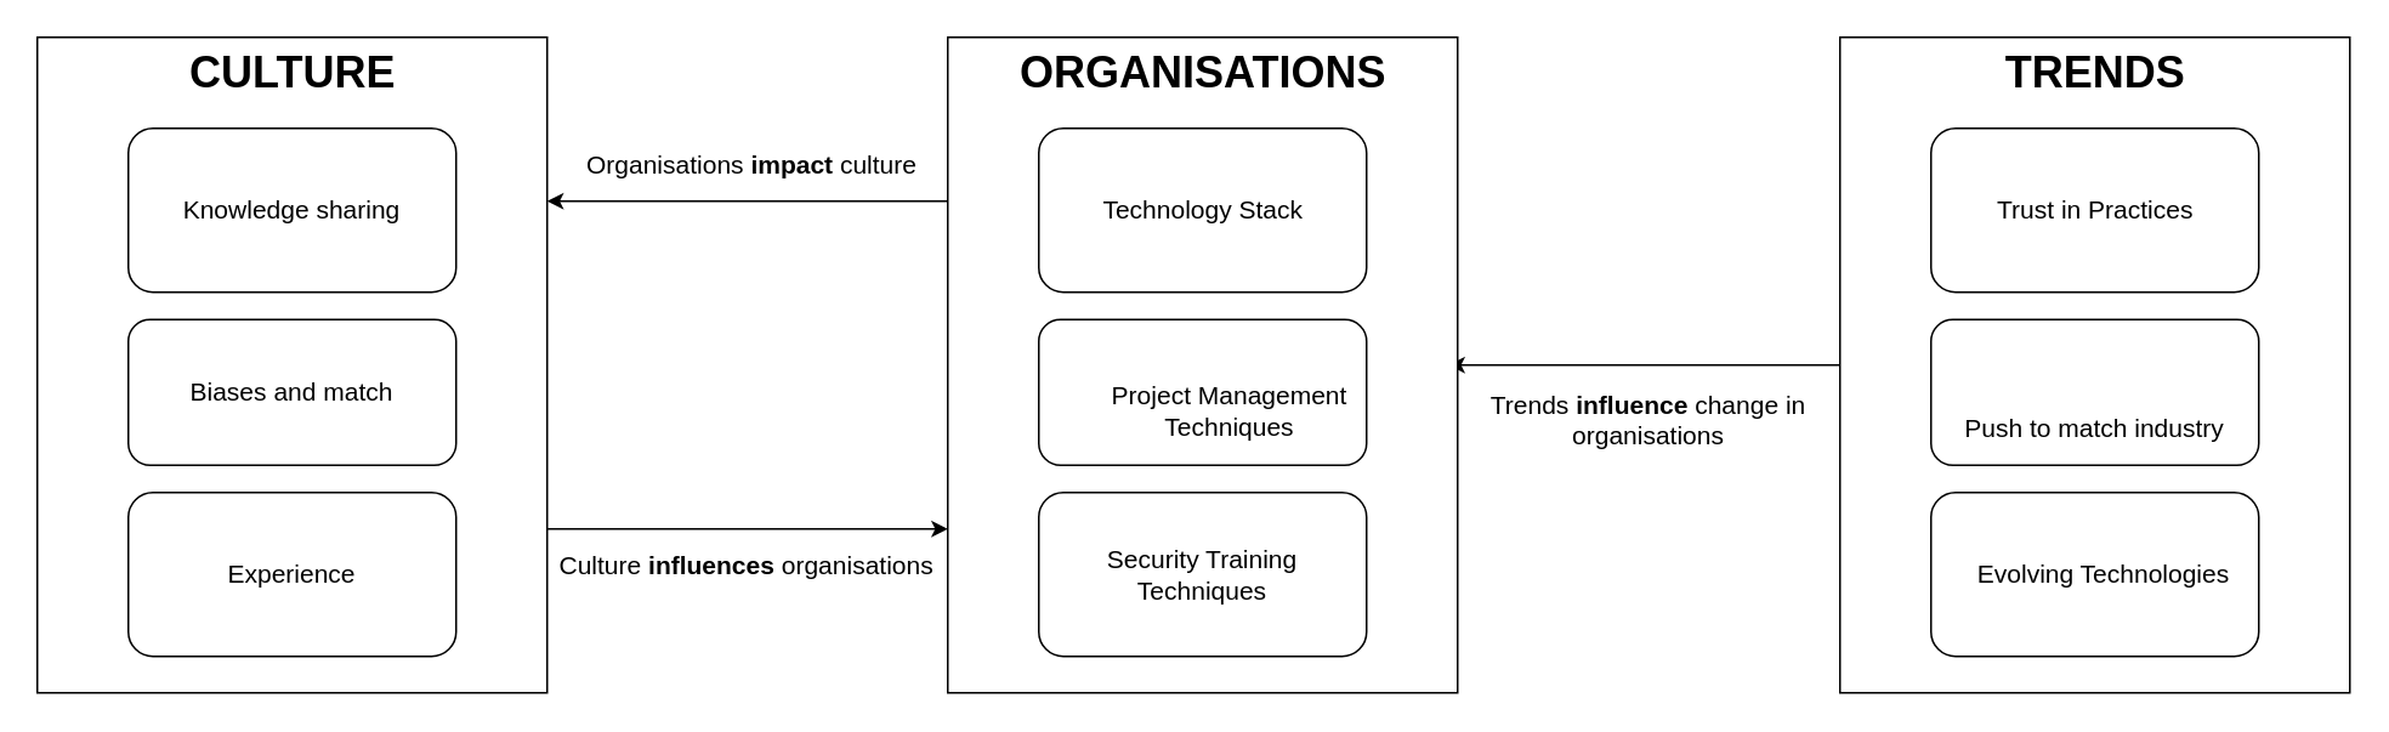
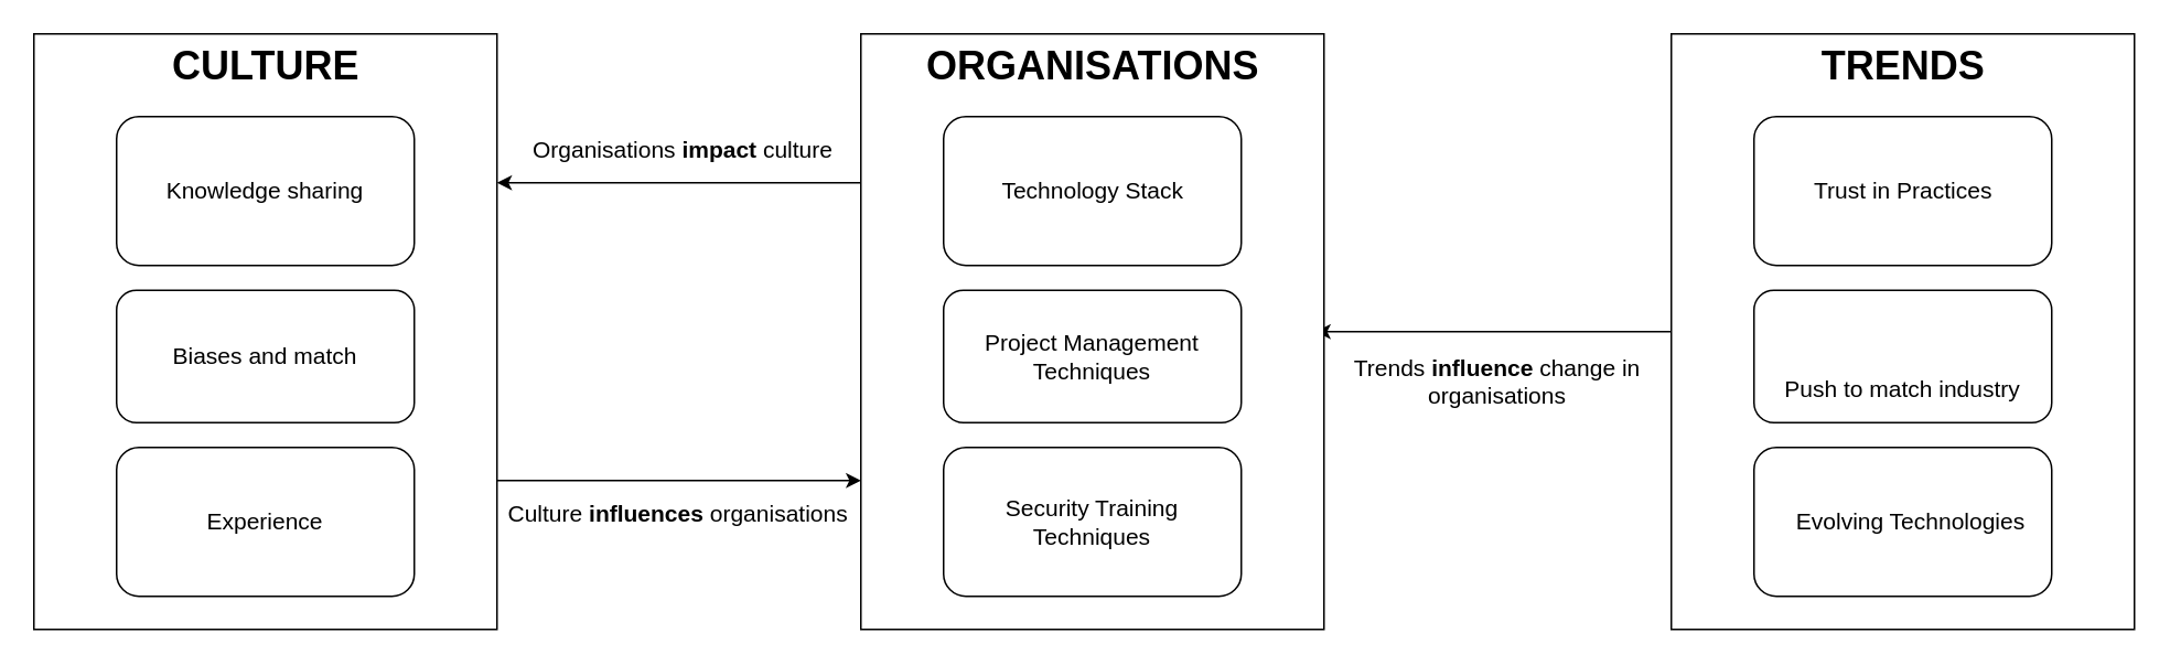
- <mxCell id="18" value="&lt;font style=&quot;font-size: 14px&quot;&gt;Project Management Techniques&lt;/font&gt;" style="text;html=1;strokeColor=none;fillColor=none;align=center;verticalAlign=middle;whiteSpace=wrap;rounded=0;" vertex="1" parent="1"><mxGeometry x="605" y="215" width="140" height="20" as="geometry" /></mxCell>
+ <mxCell id="18" value="&lt;font style=&quot;font-size: 14px&quot;&gt;Project Management Techniques&lt;/font&gt;" style="text;html=1;strokeColor=none;fillColor=none;align=center;verticalAlign=middle;whiteSpace=wrap;rounded=0;" vertex="1" parent="1"><mxGeometry x="590" y="205" width="140" height="20" as="geometry" /></mxCell>
